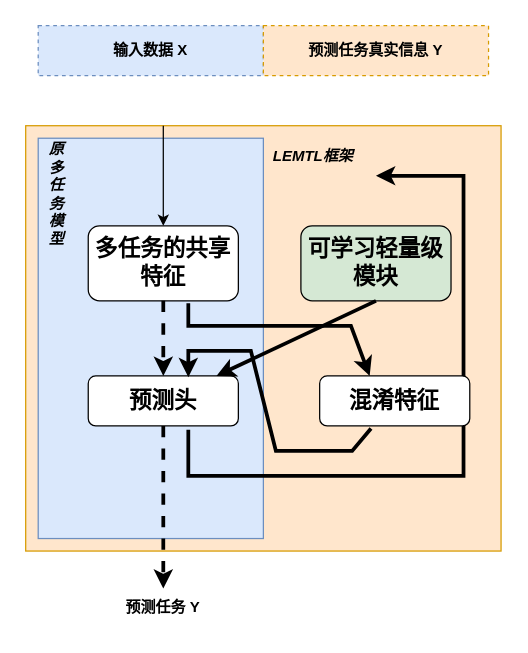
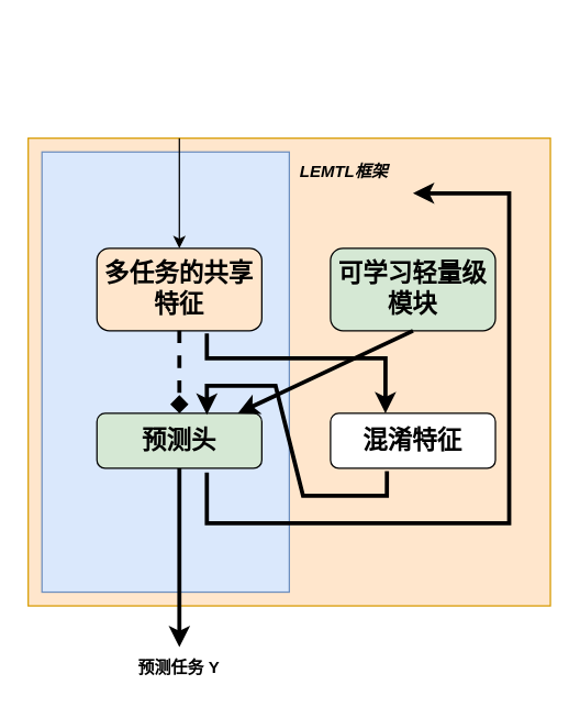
- <mxCell id="8" value="&lt;b&gt;输入数据 X&lt;/b&gt;" style="text;html=1;align=center;verticalAlign=middle;whiteSpace=wrap;rounded=0;fillColor=#dae8fc;strokeColor=#6c8ebf;dashed=1;strokeWidth=1;" parent="1" vertex="1"><mxGeometry x="30" y="20" width="180" height="40" as="geometry" /></mxCell>
- <mxCell id="9" value="&lt;b&gt;预测任务真实信息 Y&lt;/b&gt;" style="text;html=1;align=center;verticalAlign=middle;whiteSpace=wrap;rounded=0;fillColor=#ffe6cc;strokeColor=#d79b00;dashed=1;strokeWidth=1;" parent="1" vertex="1"><mxGeometry x="210" y="20" width="180" height="40" as="geometry" /></mxCell>
- <mxCell id="18" value="&lt;i&gt;&lt;b&gt;原&lt;/b&gt;&lt;/i&gt;&lt;div&gt;&lt;i&gt;&lt;b&gt;多&lt;/b&gt;&lt;/i&gt;&lt;/div&gt;&lt;div&gt;&lt;i&gt;&lt;b&gt;任&lt;/b&gt;&lt;/i&gt;&lt;/div&gt;&lt;div&gt;&lt;i&gt;&lt;b&gt;务&lt;/b&gt;&lt;/i&gt;&lt;/div&gt;&lt;div&gt;&lt;i&gt;&lt;b&gt;模&lt;/b&gt;&lt;/i&gt;&lt;/div&gt;&lt;div&gt;&lt;i&gt;&lt;b&gt;型&lt;/b&gt;&lt;/i&gt;&lt;/div&gt;" style="text;html=1;align=center;verticalAlign=middle;whiteSpace=wrap;rounded=0;" vertex="1" parent="1"><mxGeometry x="30" y="110" width="30" height="90" as="geometry" /></mxCell>
- <mxCell id="4" value="&lt;b&gt;&lt;font style=&quot;font-size: 18px;&quot;&gt;多任务的共享特征&lt;/font&gt;&lt;/b&gt;" style="rounded=1;whiteSpace=wrap;html=1;" parent="1" vertex="1"><mxGeometry x="70" y="180" width="120" height="60" as="geometry" /></mxCell>
+ <mxCell id="4" value="&lt;b&gt;&lt;font style=&quot;font-size: 18px;&quot;&gt;多任务的共享特征&lt;/font&gt;&lt;/b&gt;" style="rounded=1;whiteSpace=wrap;html=1;fillColor=#ffe6cc;" parent="1" vertex="1"><mxGeometry x="70" y="180" width="120" height="60" as="geometry" /></mxCell>
- <mxCell id="10" value="" style="endArrow=classic;html=1;rounded=0;exitX=0.5;exitY=1;exitDx=0;exitDy=0;entryX=0.5;entryY=0;entryDx=0;entryDy=0;strokeWidth=3;fillColor=#d5e8d4;strokeColor=#000000;dashed=1;" parent="1" source="4" target="5" edge="1"><mxGeometry width="50" height="50" relative="1" as="geometry"><mxPoint x="140" y="110" as="sourcePoint" /><mxPoint x="140" y="190" as="targetPoint" /></mxGeometry></mxCell>
+ <mxCell id="10" value="" style="endArrow=diamond;html=1;rounded=0;exitX=0.5;exitY=1;exitDx=0;exitDy=0;entryX=0.5;entryY=0;entryDx=0;entryDy=0;strokeWidth=3;fillColor=#d5e8d4;strokeColor=#000000;dashed=1;" parent="1" source="4" target="5" edge="1"><mxGeometry width="50" height="50" relative="1" as="geometry"><mxPoint x="140" y="110" as="sourcePoint" /><mxPoint x="140" y="190" as="targetPoint" /></mxGeometry></mxCell>
- <mxCell id="5" value="&lt;b&gt;&lt;font style=&quot;font-size: 18px;&quot;&gt;预测头&lt;/font&gt;&lt;/b&gt;" style="rounded=1;whiteSpace=wrap;html=1;" parent="1" vertex="1"><mxGeometry x="70" y="300" width="120" height="40" as="geometry" /></mxCell>
+ <mxCell id="5" value="&lt;b&gt;&lt;font style=&quot;font-size: 18px;&quot;&gt;预测头&lt;/font&gt;&lt;/b&gt;" style="rounded=1;whiteSpace=wrap;html=1;fillColor=#d5e8d4;" parent="1" vertex="1"><mxGeometry x="70" y="300" width="120" height="40" as="geometry" /></mxCell>
- <mxCell id="14" value="&lt;b&gt;&lt;font style=&quot;font-size: 18px;&quot;&gt;混淆特征&lt;/font&gt;&lt;/b&gt;" style="rounded=1;whiteSpace=wrap;html=1;" parent="1" vertex="1"><mxGeometry x="255" y="300" width="120" height="40" as="geometry" /></mxCell>
+ <mxCell id="14" value="&lt;b&gt;&lt;font style=&quot;font-size: 18px;&quot;&gt;混淆特征&lt;/font&gt;&lt;/b&gt;" style="rounded=1;whiteSpace=wrap;html=1;" parent="1" vertex="1"><mxGeometry x="240" y="300" width="120" height="40" as="geometry" /></mxCell>
- <mxCell id="12" value="" style="endArrow=classic;html=1;rounded=0;exitX=0.5;exitY=1;exitDx=0;exitDy=0;entryX=0.5;entryY=0;entryDx=0;entryDy=0;fillColor=#d5e8d4;strokeColor=#000000;strokeWidth=3;dashed=1;" parent="1" source="5" target="13" edge="1"><mxGeometry width="50" height="50" relative="1" as="geometry"><mxPoint x="260" y="350" as="sourcePoint" /><mxPoint x="130" y="430" as="targetPoint" /></mxGeometry></mxCell>
+ <mxCell id="12" value="" style="endArrow=classic;html=1;rounded=0;exitX=0.5;exitY=1;exitDx=0;exitDy=0;entryX=0.5;entryY=0;entryDx=0;entryDy=0;fillColor=#d5e8d4;strokeColor=#000000;strokeWidth=3;dashed=0;" parent="1" source="5" target="13" edge="1"><mxGeometry width="50" height="50" relative="1" as="geometry"><mxPoint x="260" y="350" as="sourcePoint" /><mxPoint x="130" y="430" as="targetPoint" /></mxGeometry></mxCell>
